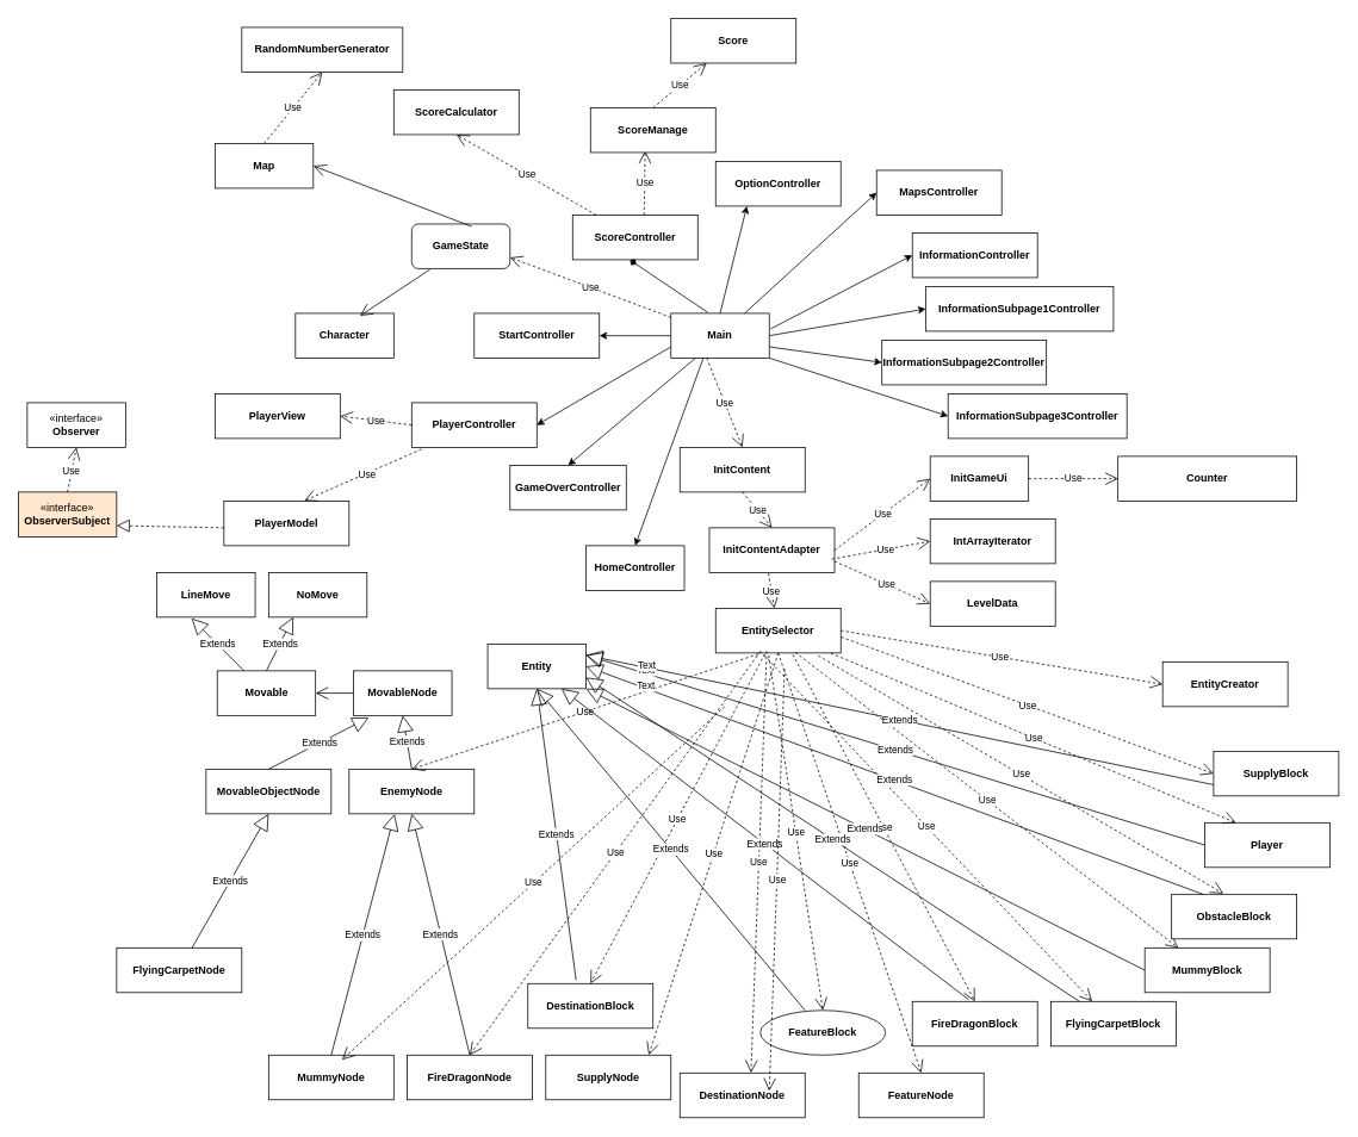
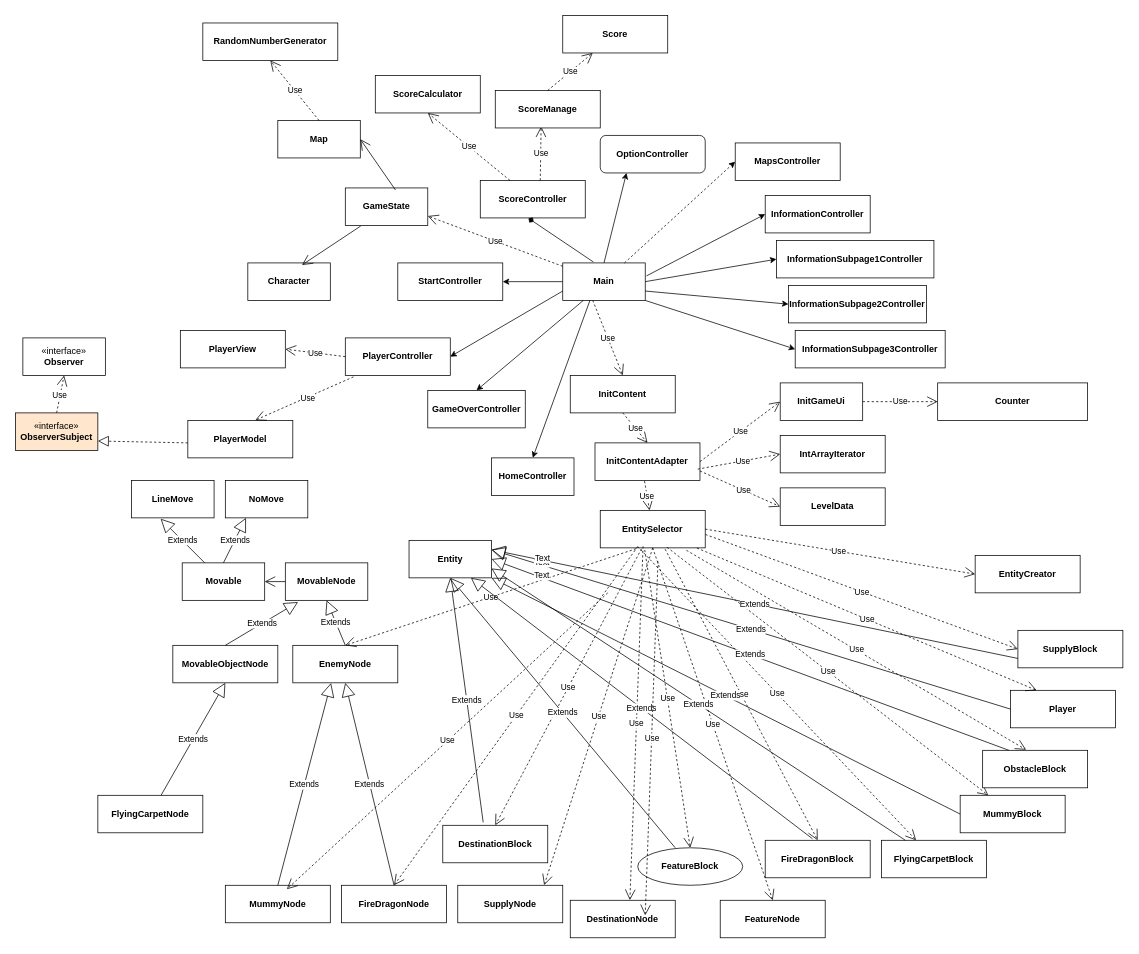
- <mxCell id="114" value="&lt;b&gt;ScoreCalculator&lt;/b&gt;" style="html=1;whiteSpace=wrap;" vertex="1" parent="1"><mxGeometry x="440" y="100" width="140" height="50" as="geometry" /></mxCell>
+ <mxCell id="114" value="&lt;b&gt;ScoreCalculator&lt;/b&gt;" style="html=1;whiteSpace=wrap;" vertex="1" parent="1"><mxGeometry x="500" y="100" width="140" height="50" as="geometry" /></mxCell>
- <mxCell id="32" value="&lt;b&gt;Map&lt;/b&gt;" style="html=1;whiteSpace=wrap;" vertex="1" parent="1"><mxGeometry x="240" y="160" width="110" height="50" as="geometry" /></mxCell>
+ <mxCell id="32" value="&lt;b&gt;Map&lt;/b&gt;" style="html=1;whiteSpace=wrap;" vertex="1" parent="1"><mxGeometry x="370" y="160" width="110" height="50" as="geometry" /></mxCell>
- <mxCell id="17" value="&lt;b&gt;OptionController&lt;/b&gt;" style="html=1;whiteSpace=wrap;" vertex="1" parent="1"><mxGeometry x="800" y="180" width="140" height="50" as="geometry" /></mxCell>
+ <mxCell id="17" value="&lt;b&gt;OptionController&lt;/b&gt;" style="html=1;whiteSpace=wrap;rounded=1;" vertex="1" parent="1"><mxGeometry x="800" y="180" width="140" height="50" as="geometry" /></mxCell>
- <mxCell id="29" value="&lt;b&gt;GameState&lt;/b&gt;" style="html=1;whiteSpace=wrap;rounded=1;" vertex="1" parent="1"><mxGeometry x="460" y="250" width="110" height="50" as="geometry" /></mxCell>
+ <mxCell id="29" value="&lt;b&gt;GameState&lt;/b&gt;" style="html=1;whiteSpace=wrap;" vertex="1" parent="1"><mxGeometry x="460" y="250" width="110" height="50" as="geometry" /></mxCell>
- <mxCell id="22" value="" style="endArrow=classic;html=1;rounded=0;entryX=0;entryY=0.5;entryDx=0;entryDy=0;" edge="1" parent="1" source="4" target="16"><mxGeometry width="50" height="50" relative="1" as="geometry"><mxPoint x="870" y="400" as="sourcePoint" /><mxPoint x="920" y="350" as="targetPoint" /></mxGeometry></mxCell>
+ <mxCell id="22" value="" style="endArrow=classic;html=1;rounded=0;entryX=0;entryY=0.5;entryDx=0;entryDy=0;dashed=1;" edge="1" parent="1" source="4" target="16"><mxGeometry width="50" height="50" relative="1" as="geometry"><mxPoint x="870" y="400" as="sourcePoint" /><mxPoint x="920" y="350" as="targetPoint" /></mxGeometry></mxCell>
- <mxCell id="10" value="&lt;b&gt;InformationSubpage2Controller&lt;/b&gt;" style="html=1;whiteSpace=wrap;" vertex="1" parent="1"><mxGeometry x="986" y="380" width="184" height="50" as="geometry" /></mxCell>
+ <mxCell id="10" value="&lt;b&gt;InformationSubpage2Controller&lt;/b&gt;" style="html=1;whiteSpace=wrap;" vertex="1" parent="1"><mxGeometry x="1051" y="380" width="184" height="50" as="geometry" /></mxCell>
- <mxCell id="48" value="&lt;b&gt;MovableNode&lt;/b&gt;" style="html=1;whiteSpace=wrap;" vertex="1" parent="1"><mxGeometry x="395" y="750" width="110" height="50" as="geometry" /></mxCell>
+ <mxCell id="48" value="&lt;b&gt;MovableNode&lt;/b&gt;" style="html=1;whiteSpace=wrap;" vertex="1" parent="1"><mxGeometry x="380" y="750" width="110" height="50" as="geometry" /></mxCell>
